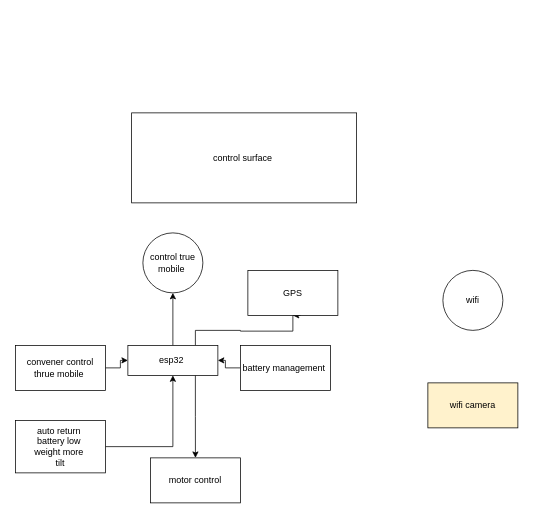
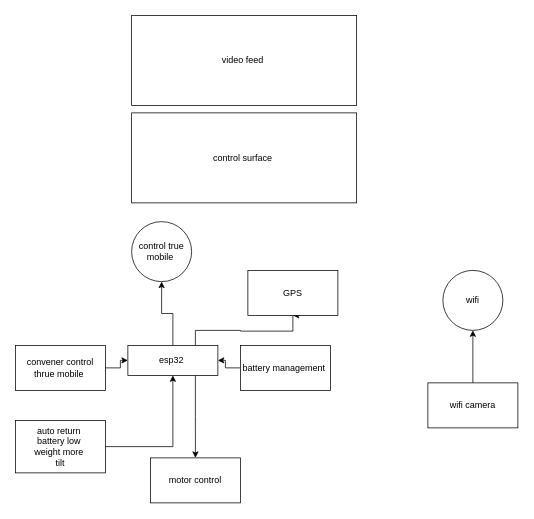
+ <mxCell id="2" value="video feed&amp;nbsp;" style="rounded=0;whiteSpace=wrap;html=1;" parent="1" vertex="1"><mxGeometry x="175" y="20" width="300" height="120" as="geometry" /></mxCell>
- <mxCell id="14" value="control true mobile&amp;nbsp;" style="ellipse;whiteSpace=wrap;html=1;rounded=0;" parent="1" vertex="1"><mxGeometry x="190" y="310" width="80" height="80" as="geometry" /></mxCell>
+ <mxCell id="14" value="control true mobile&amp;nbsp;" style="ellipse;whiteSpace=wrap;html=1;rounded=0;" parent="1" vertex="1"><mxGeometry x="175" y="295" width="80" height="80" as="geometry" /></mxCell>
+ <mxCell id="17" value="" style="edgeStyle=orthogonalEdgeStyle;rounded=0;orthogonalLoop=1;jettySize=auto;html=1;" parent="1" source="18" target="19" edge="1"><mxGeometry relative="1" as="geometry" /></mxCell>
- <mxCell id="18" value="wifi camera" style="rounded=0;whiteSpace=wrap;html=1;fillColor=#fff2cc;" parent="1" vertex="1"><mxGeometry x="570" y="510" width="120" height="60" as="geometry" /></mxCell>
+ <mxCell id="18" value="wifi camera" style="rounded=0;whiteSpace=wrap;html=1;" parent="1" vertex="1"><mxGeometry x="570" y="510" width="120" height="60" as="geometry" /></mxCell>
